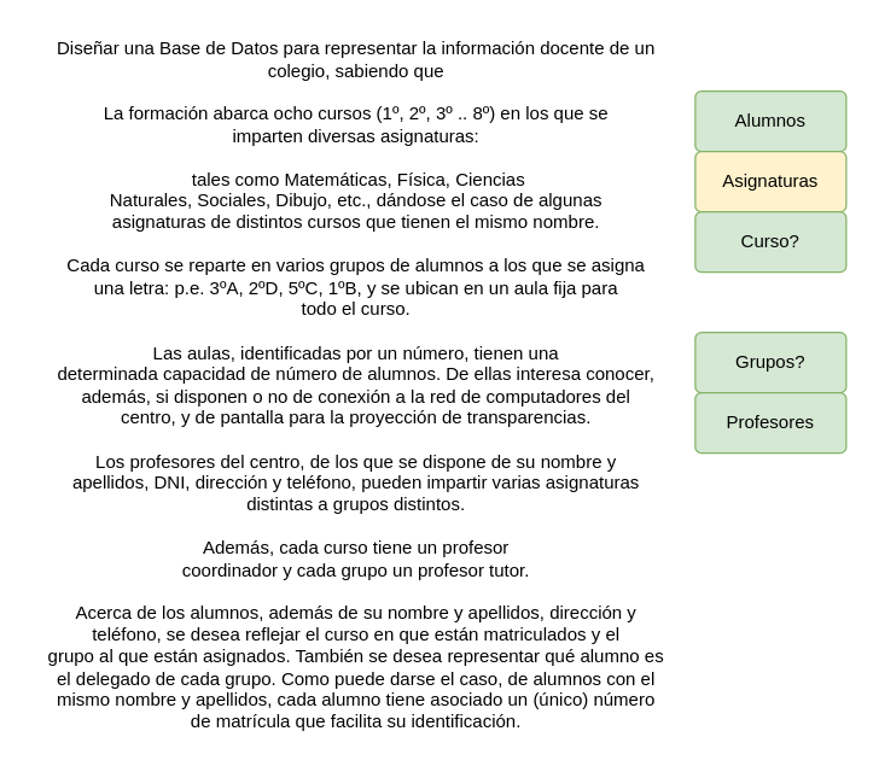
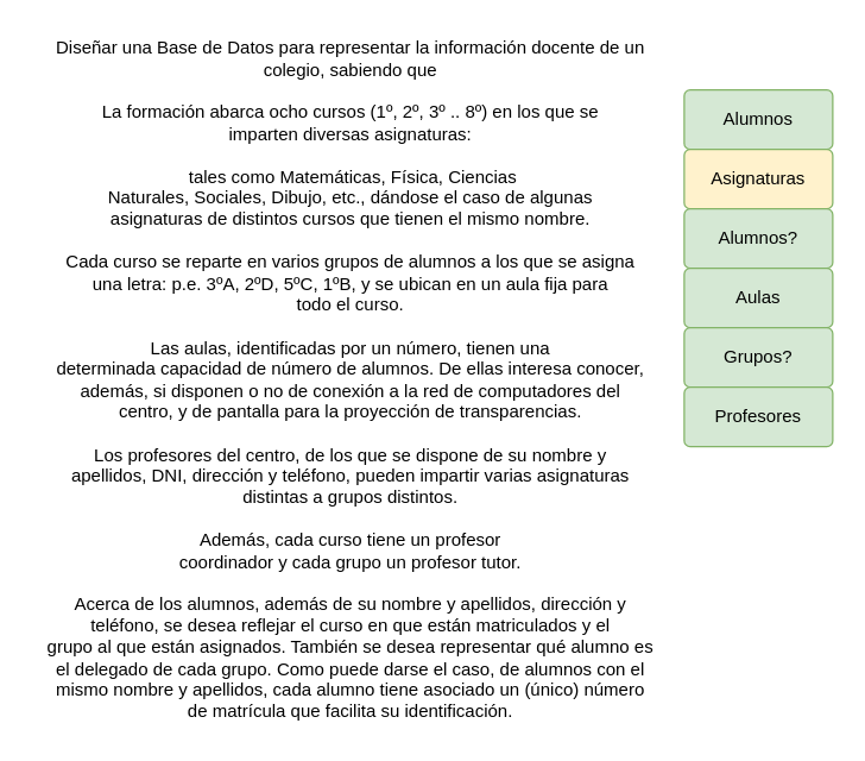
- <mxCell id="5" value="Curso?" style="rounded=1;arcSize=10;whiteSpace=wrap;html=1;align=center;fillColor=#d5e8d4;strokeColor=#82b366;" vertex="1" parent="1"><mxGeometry x="460" y="140" width="100" height="40" as="geometry" /></mxCell>
+ <mxCell id="5" value="Alumnos?" style="rounded=1;arcSize=10;whiteSpace=wrap;html=1;align=center;fillColor=#d5e8d4;strokeColor=#82b366;" vertex="1" parent="1"><mxGeometry x="460" y="140" width="100" height="40" as="geometry" /></mxCell>
+ <mxCell id="6" value="Aulas" style="rounded=1;arcSize=10;whiteSpace=wrap;html=1;align=center;fillColor=#d5e8d4;strokeColor=#82b366;" vertex="1" parent="1"><mxGeometry x="460" y="180" width="100" height="40" as="geometry" /></mxCell>
